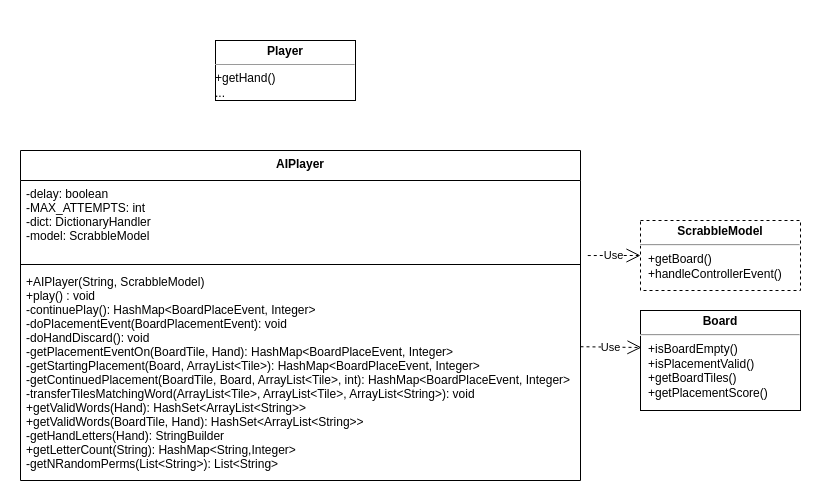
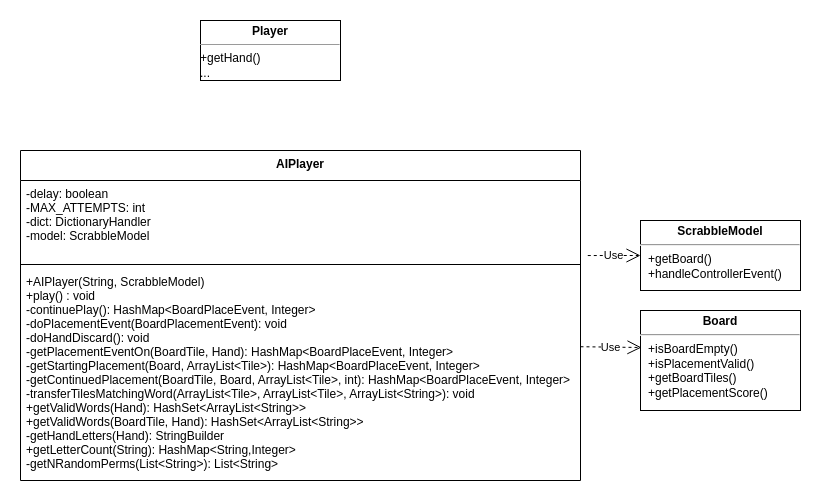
- <mxCell id="6" value="&lt;p style=&quot;margin: 0px ; margin-top: 4px ; text-align: center&quot;&gt;&lt;b&gt;Player&lt;/b&gt;&lt;/p&gt;&lt;hr size=&quot;1&quot;&gt;+&lt;span&gt;getHand()&lt;br&gt;...&lt;br&gt;&lt;/span&gt;" style="verticalAlign=top;align=left;overflow=fill;fontSize=12;fontFamily=Helvetica;html=1;" parent="1" vertex="1"><mxGeometry x="215" y="40" width="140" height="60" as="geometry" /></mxCell>
+ <mxCell id="6" value="&lt;p style=&quot;margin: 0px ; margin-top: 4px ; text-align: center&quot;&gt;&lt;b&gt;Player&lt;/b&gt;&lt;/p&gt;&lt;hr size=&quot;1&quot;&gt;+&lt;span&gt;getHand()&lt;br&gt;...&lt;br&gt;&lt;/span&gt;" style="verticalAlign=top;align=left;overflow=fill;fontSize=12;fontFamily=Helvetica;html=1;" parent="1" vertex="1"><mxGeometry x="200" y="20" width="140" height="60" as="geometry" /></mxCell>
- <mxCell id="7" value="&lt;p style=&quot;margin: 4px 0px 0px ; text-align: center&quot;&gt;&lt;b&gt;ScrabbleModel&lt;/b&gt;&lt;/p&gt;&lt;hr&gt;&lt;p style=&quot;margin: 0px ; margin-left: 8px&quot;&gt;+getBoard()&lt;/p&gt;&lt;p style=&quot;margin: 0px ; margin-left: 8px&quot;&gt;+handleControllerEvent()&lt;/p&gt;" style="verticalAlign=top;align=left;overflow=fill;fontSize=12;fontFamily=Helvetica;html=1;dashed=1;" parent="1" vertex="1"><mxGeometry x="640" y="220" width="160" height="70" as="geometry" /></mxCell>
+ <mxCell id="7" value="&lt;p style=&quot;margin: 4px 0px 0px ; text-align: center&quot;&gt;&lt;b&gt;ScrabbleModel&lt;/b&gt;&lt;/p&gt;&lt;hr&gt;&lt;p style=&quot;margin: 0px ; margin-left: 8px&quot;&gt;+getBoard()&lt;/p&gt;&lt;p style=&quot;margin: 0px ; margin-left: 8px&quot;&gt;+handleControllerEvent()&lt;/p&gt;" style="verticalAlign=top;align=left;overflow=fill;fontSize=12;fontFamily=Helvetica;html=1;" parent="1" vertex="1"><mxGeometry x="640" y="220" width="160" height="70" as="geometry" /></mxCell>
